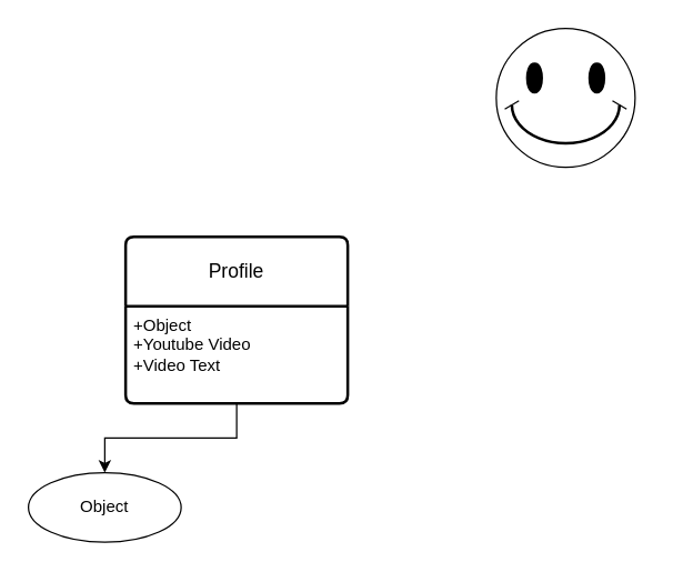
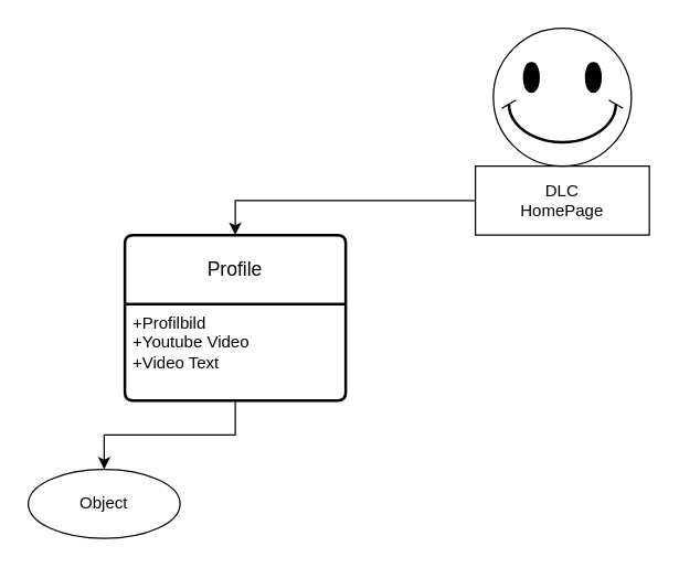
+ <mxCell id="2" style="edgeStyle=orthogonalEdgeStyle;rounded=0;orthogonalLoop=1;jettySize=auto;html=1;entryX=0.5;entryY=0;entryDx=0;entryDy=0;" edge="1" parent="1" source="3" target="5"><mxGeometry relative="1" as="geometry"><mxPoint x="170" y="145" as="targetPoint" /></mxGeometry></mxCell>
+ <mxCell id="3" value="DLC&lt;br&gt;HomePage" style="whiteSpace=wrap;html=1;align=center;" vertex="1" parent="1"><mxGeometry x="344" y="120" width="126" height="50" as="geometry" /></mxCell>
- <mxCell id="6" value="+Object&lt;br&gt;+Youtube Video&lt;br&gt;+Video Text" style="align=left;strokeColor=none;fillColor=none;spacingLeft=4;fontSize=12;verticalAlign=top;resizable=0;rotatable=0;part=1;html=1;" vertex="1" parent="5"><mxGeometry y="50" width="160" height="70" as="geometry" /></mxCell>
+ <mxCell id="6" value="+Profilbild&lt;br&gt;+Youtube Video&lt;br&gt;+Video Text" style="align=left;strokeColor=none;fillColor=none;spacingLeft=4;fontSize=12;verticalAlign=top;resizable=0;rotatable=0;part=1;html=1;" vertex="1" parent="5"><mxGeometry y="50" width="160" height="70" as="geometry" /></mxCell>
